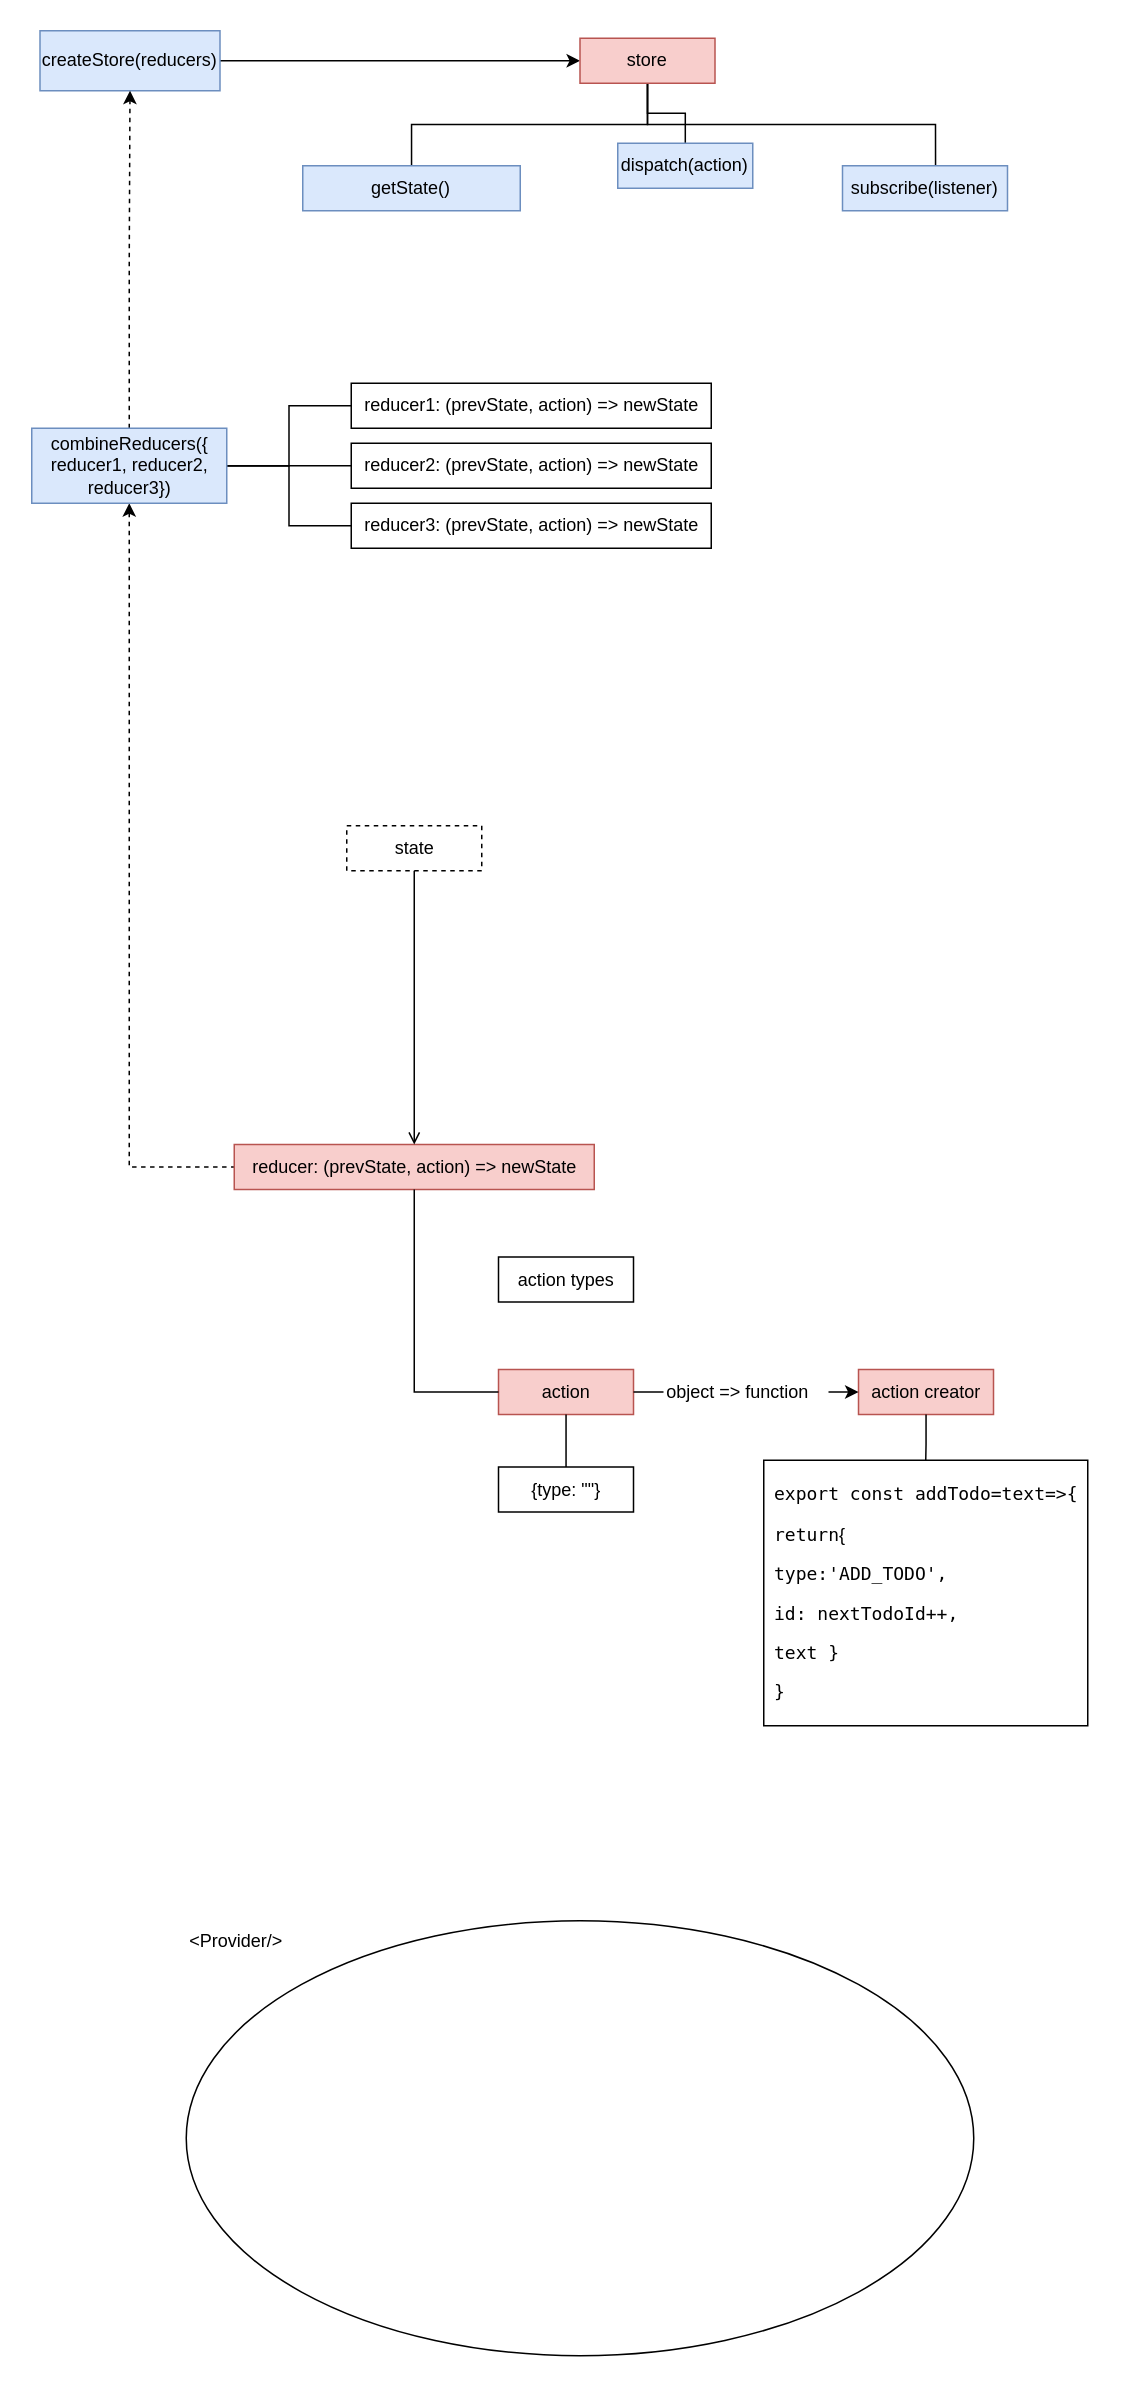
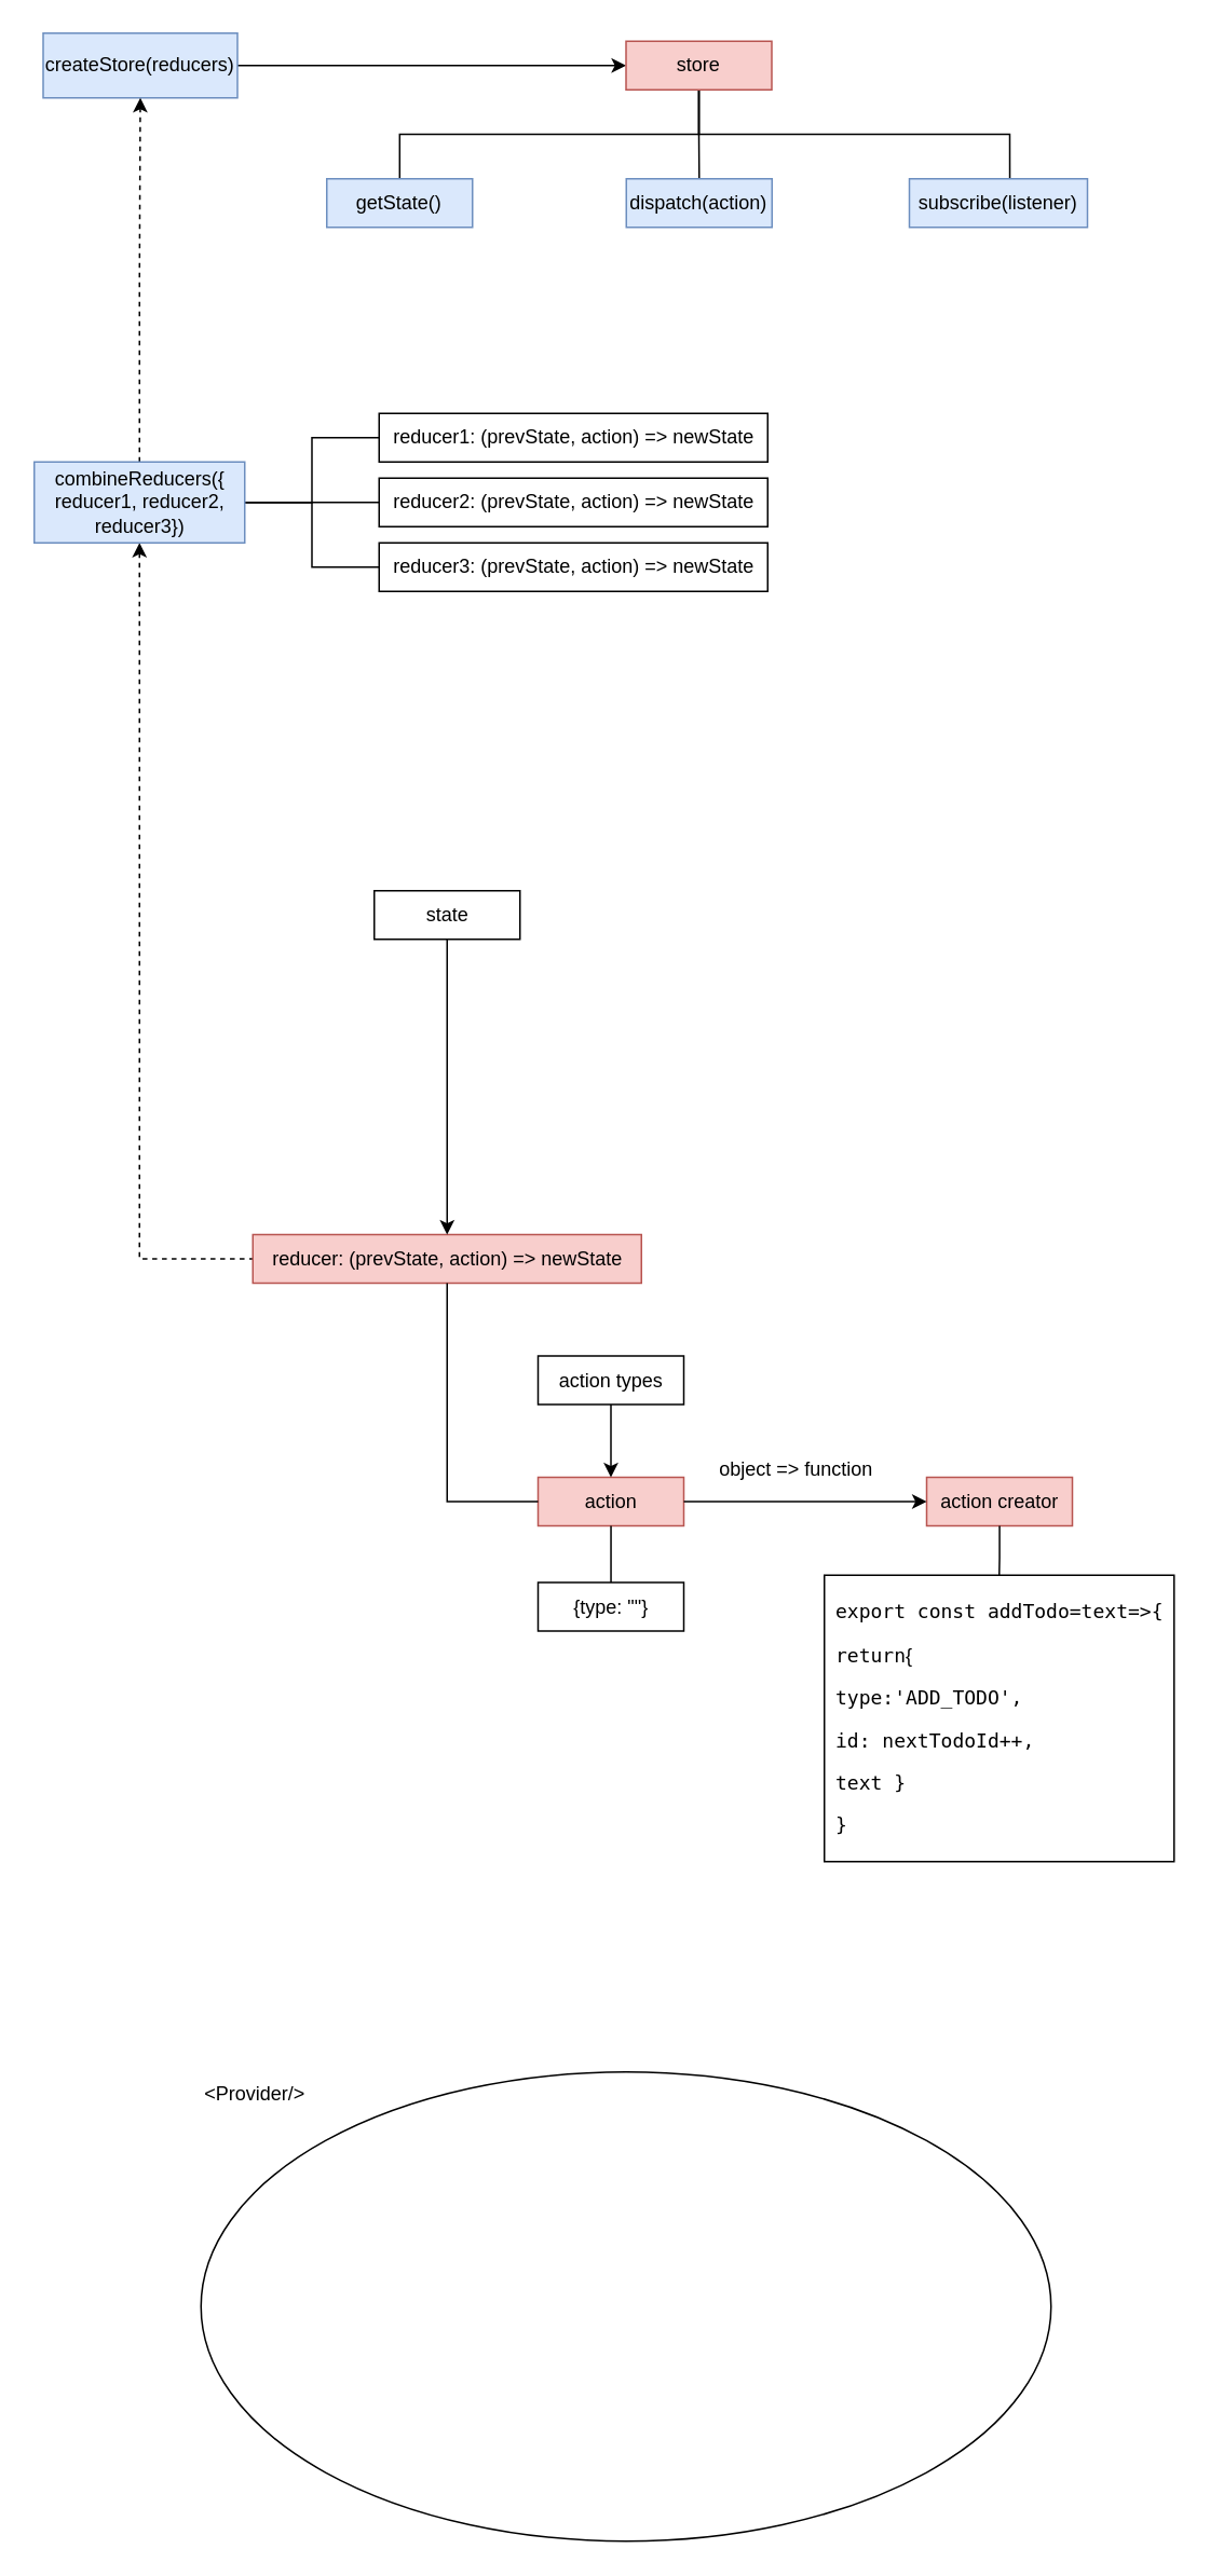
- <mxCell id="10" value="dispatch(action)" style="rounded=0;whiteSpace=wrap;html=1;fillColor=#dae8fc;strokeColor=#6c8ebf;" parent="1" vertex="1"><mxGeometry x="411.167" y="95" width="90" height="30" as="geometry" /></mxCell>
+ <mxCell id="10" value="dispatch(action)" style="rounded=0;whiteSpace=wrap;html=1;fillColor=#dae8fc;strokeColor=#6c8ebf;" parent="1" vertex="1"><mxGeometry x="386.167" y="110" width="90" height="30" as="geometry" /></mxCell>
- <mxCell id="8" value="getState()" style="rounded=0;whiteSpace=wrap;html=1;fillColor=#dae8fc;strokeColor=#6c8ebf;" parent="1" vertex="1"><mxGeometry x="201.167" y="110" width="145" height="30" as="geometry" /></mxCell>
+ <mxCell id="8" value="getState()" style="rounded=0;whiteSpace=wrap;html=1;fillColor=#dae8fc;strokeColor=#6c8ebf;" parent="1" vertex="1"><mxGeometry x="201.167" y="110" width="90" height="30" as="geometry" /></mxCell>
- <mxCell id="22" value="state" style="rounded=0;whiteSpace=wrap;html=1;dashed=1;" parent="1" vertex="1"><mxGeometry x="230.5" y="550" width="90" height="30" as="geometry" /></mxCell>
+ <mxCell id="22" value="state" style="rounded=0;whiteSpace=wrap;html=1;" parent="1" vertex="1"><mxGeometry x="230.5" y="550" width="90" height="30" as="geometry" /></mxCell>
- <mxCell id="24" style="edgeStyle=orthogonalEdgeStyle;rounded=0;orthogonalLoop=1;jettySize=auto;html=1;entryX=0.5;entryY=0;entryDx=0;entryDy=0;exitX=0.5;exitY=1;exitDx=0;exitDy=0;endArrow=open;" parent="1" source="22" target="23" edge="1"><mxGeometry relative="1" as="geometry" /></mxCell>
+ <mxCell id="24" style="edgeStyle=orthogonalEdgeStyle;rounded=0;orthogonalLoop=1;jettySize=auto;html=1;entryX=0.5;entryY=0;entryDx=0;entryDy=0;exitX=0.5;exitY=1;exitDx=0;exitDy=0;" parent="1" source="22" target="23" edge="1"><mxGeometry relative="1" as="geometry" /></mxCell>
+ <mxCell id="34" value="" style="edgeStyle=orthogonalEdgeStyle;rounded=0;orthogonalLoop=1;jettySize=auto;html=1;" parent="25" source="35" target="26" edge="1"><mxGeometry relative="1" as="geometry" /></mxCell>
- <mxCell id="33" value="object =&amp;gt; function" style="text;html=1;resizable=0;points=[];autosize=1;align=left;verticalAlign=top;spacingTop=-4;fillColor=#ffffff;" parent="25" vertex="1"><mxGeometry x="110" y="80" width="110" height="20" as="geometry" /></mxCell>
+ <mxCell id="33" value="object =&amp;gt; function" style="text;html=1;resizable=0;points=[];autosize=1;align=left;verticalAlign=top;spacingTop=-4;fillColor=#ffffff;" parent="25" vertex="1"><mxGeometry x="110" y="60" width="110" height="20" as="geometry" /></mxCell>
